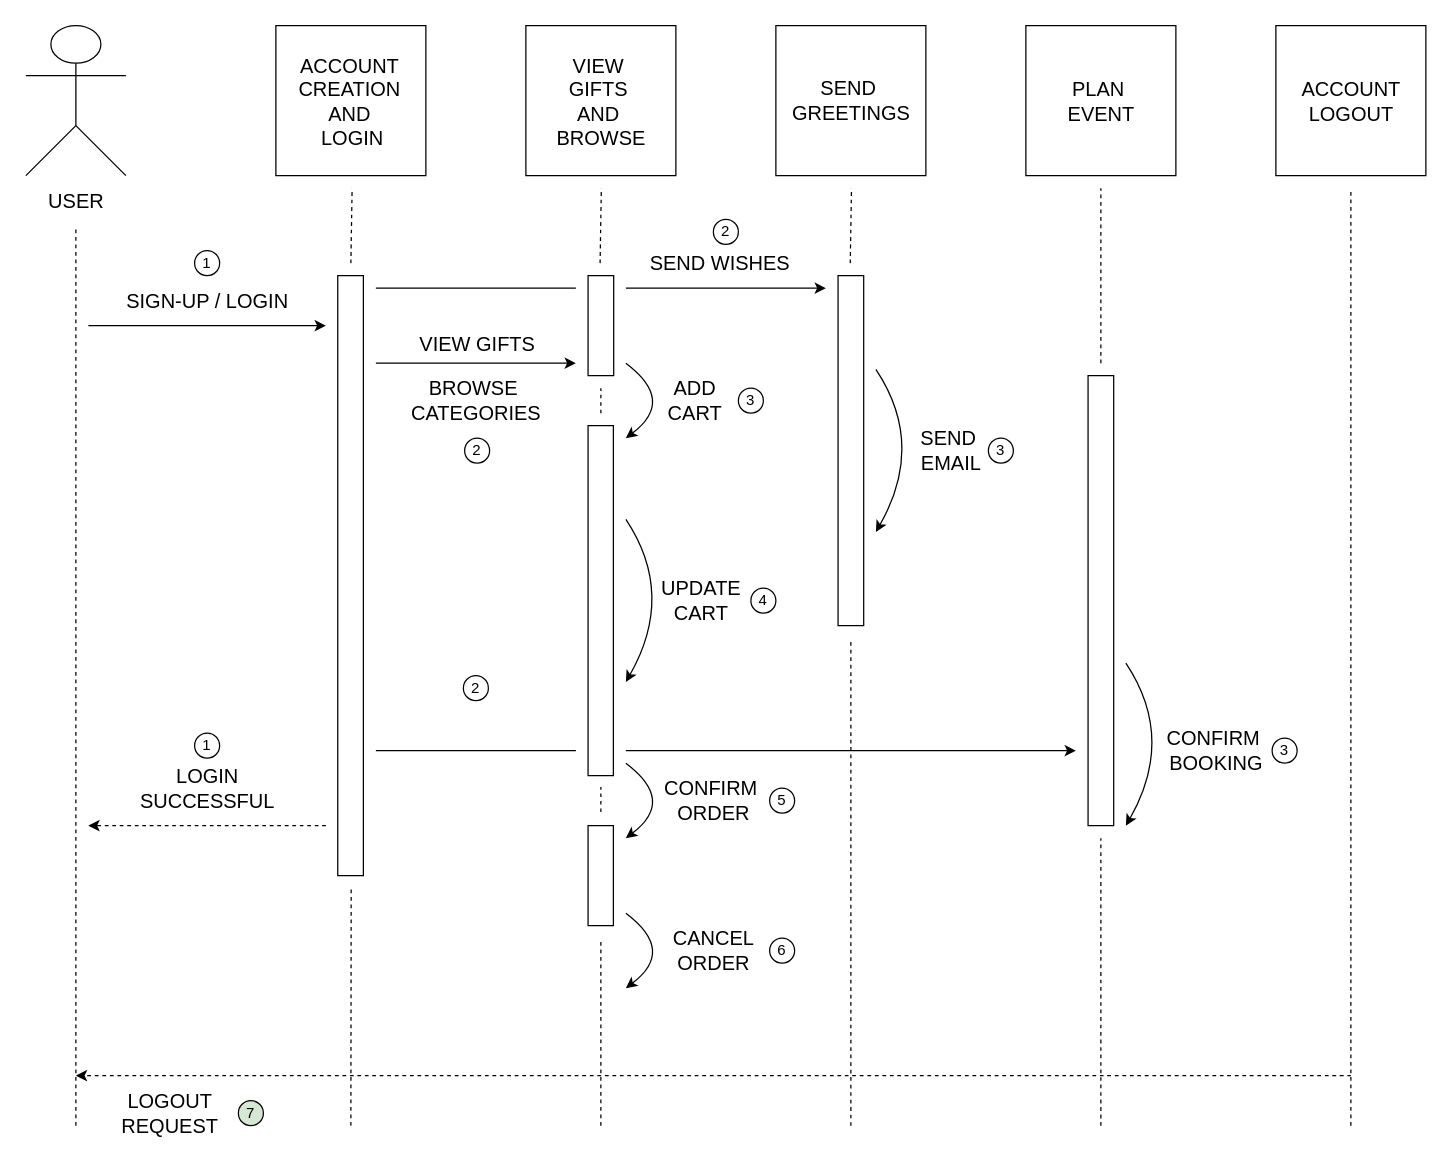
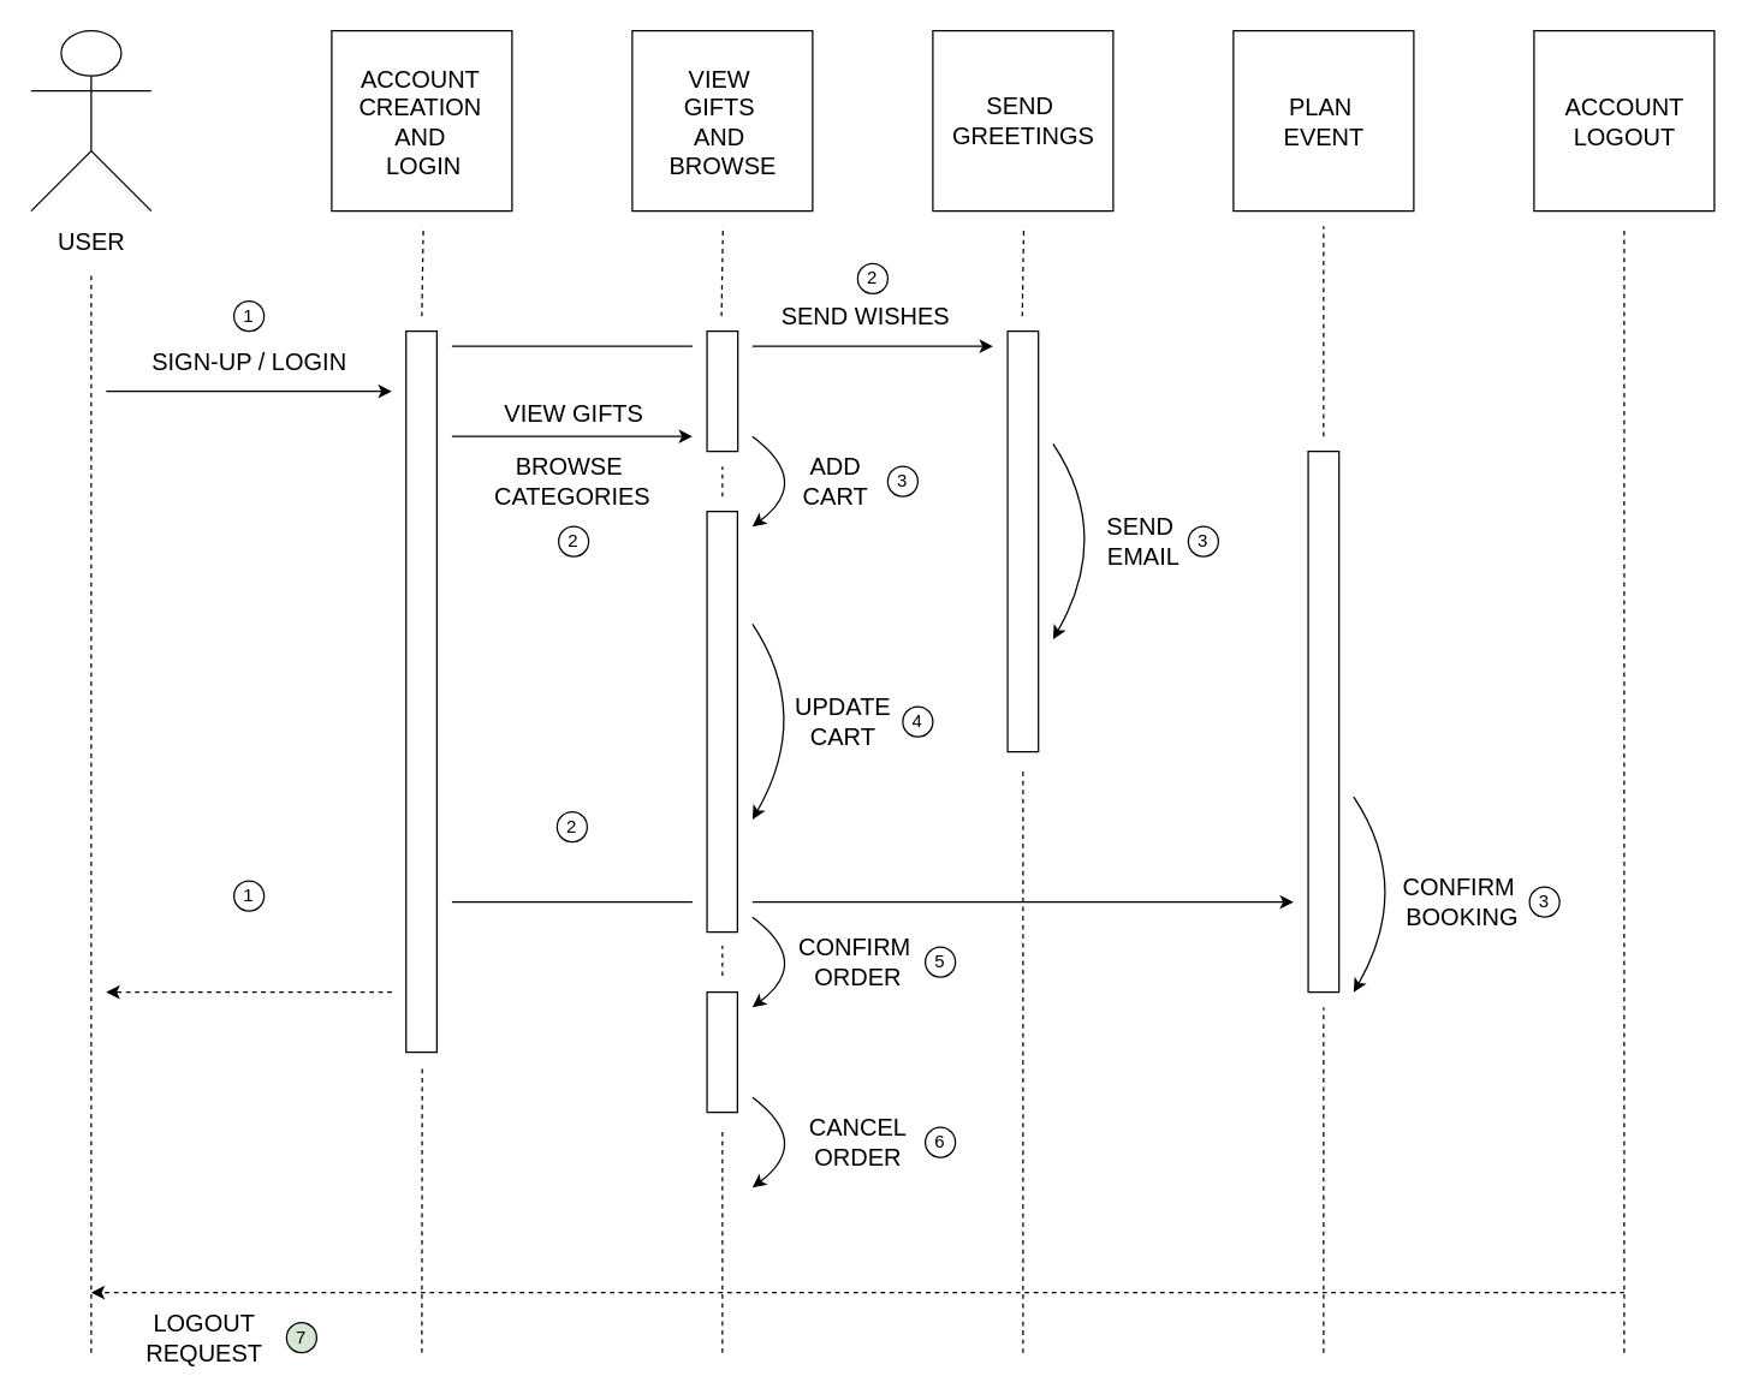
- <mxCell id="49" value="LOGIN&lt;br&gt;SUCCESSFUL" style="text;html=1;align=center;verticalAlign=middle;resizable=0;points=[];autosize=1;strokeColor=none;fillColor=none;fontSize=16;" parent="1" vertex="1"><mxGeometry x="105" y="610" width="120" height="40" as="geometry" /></mxCell>
